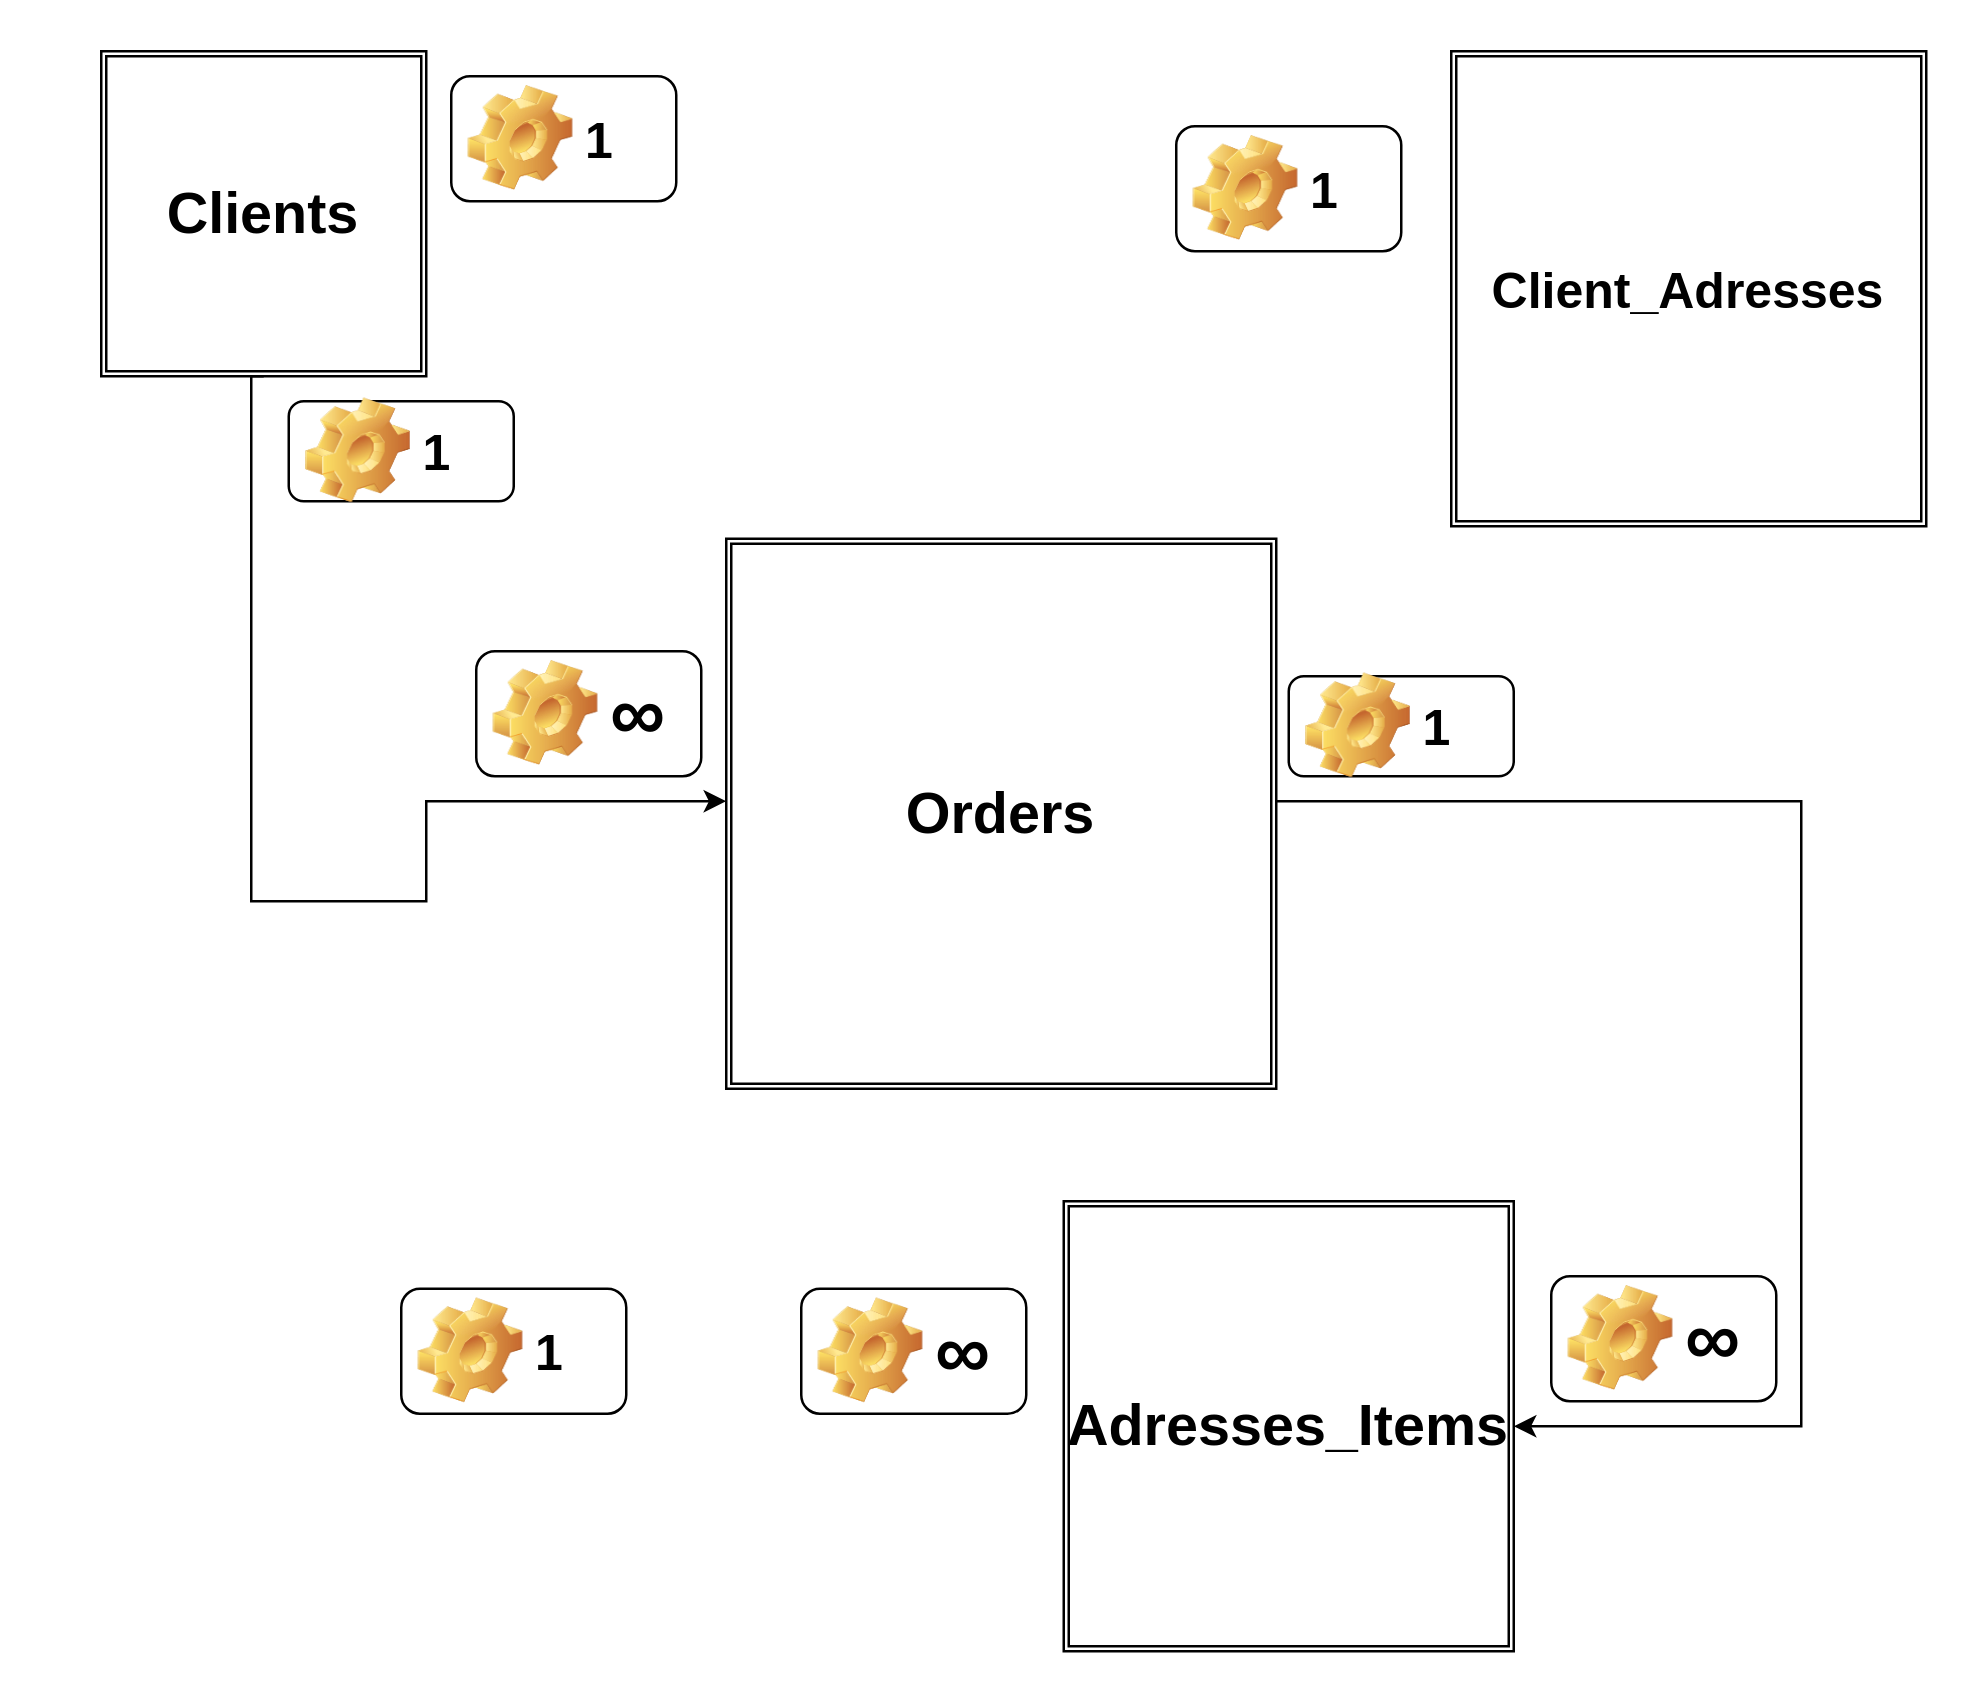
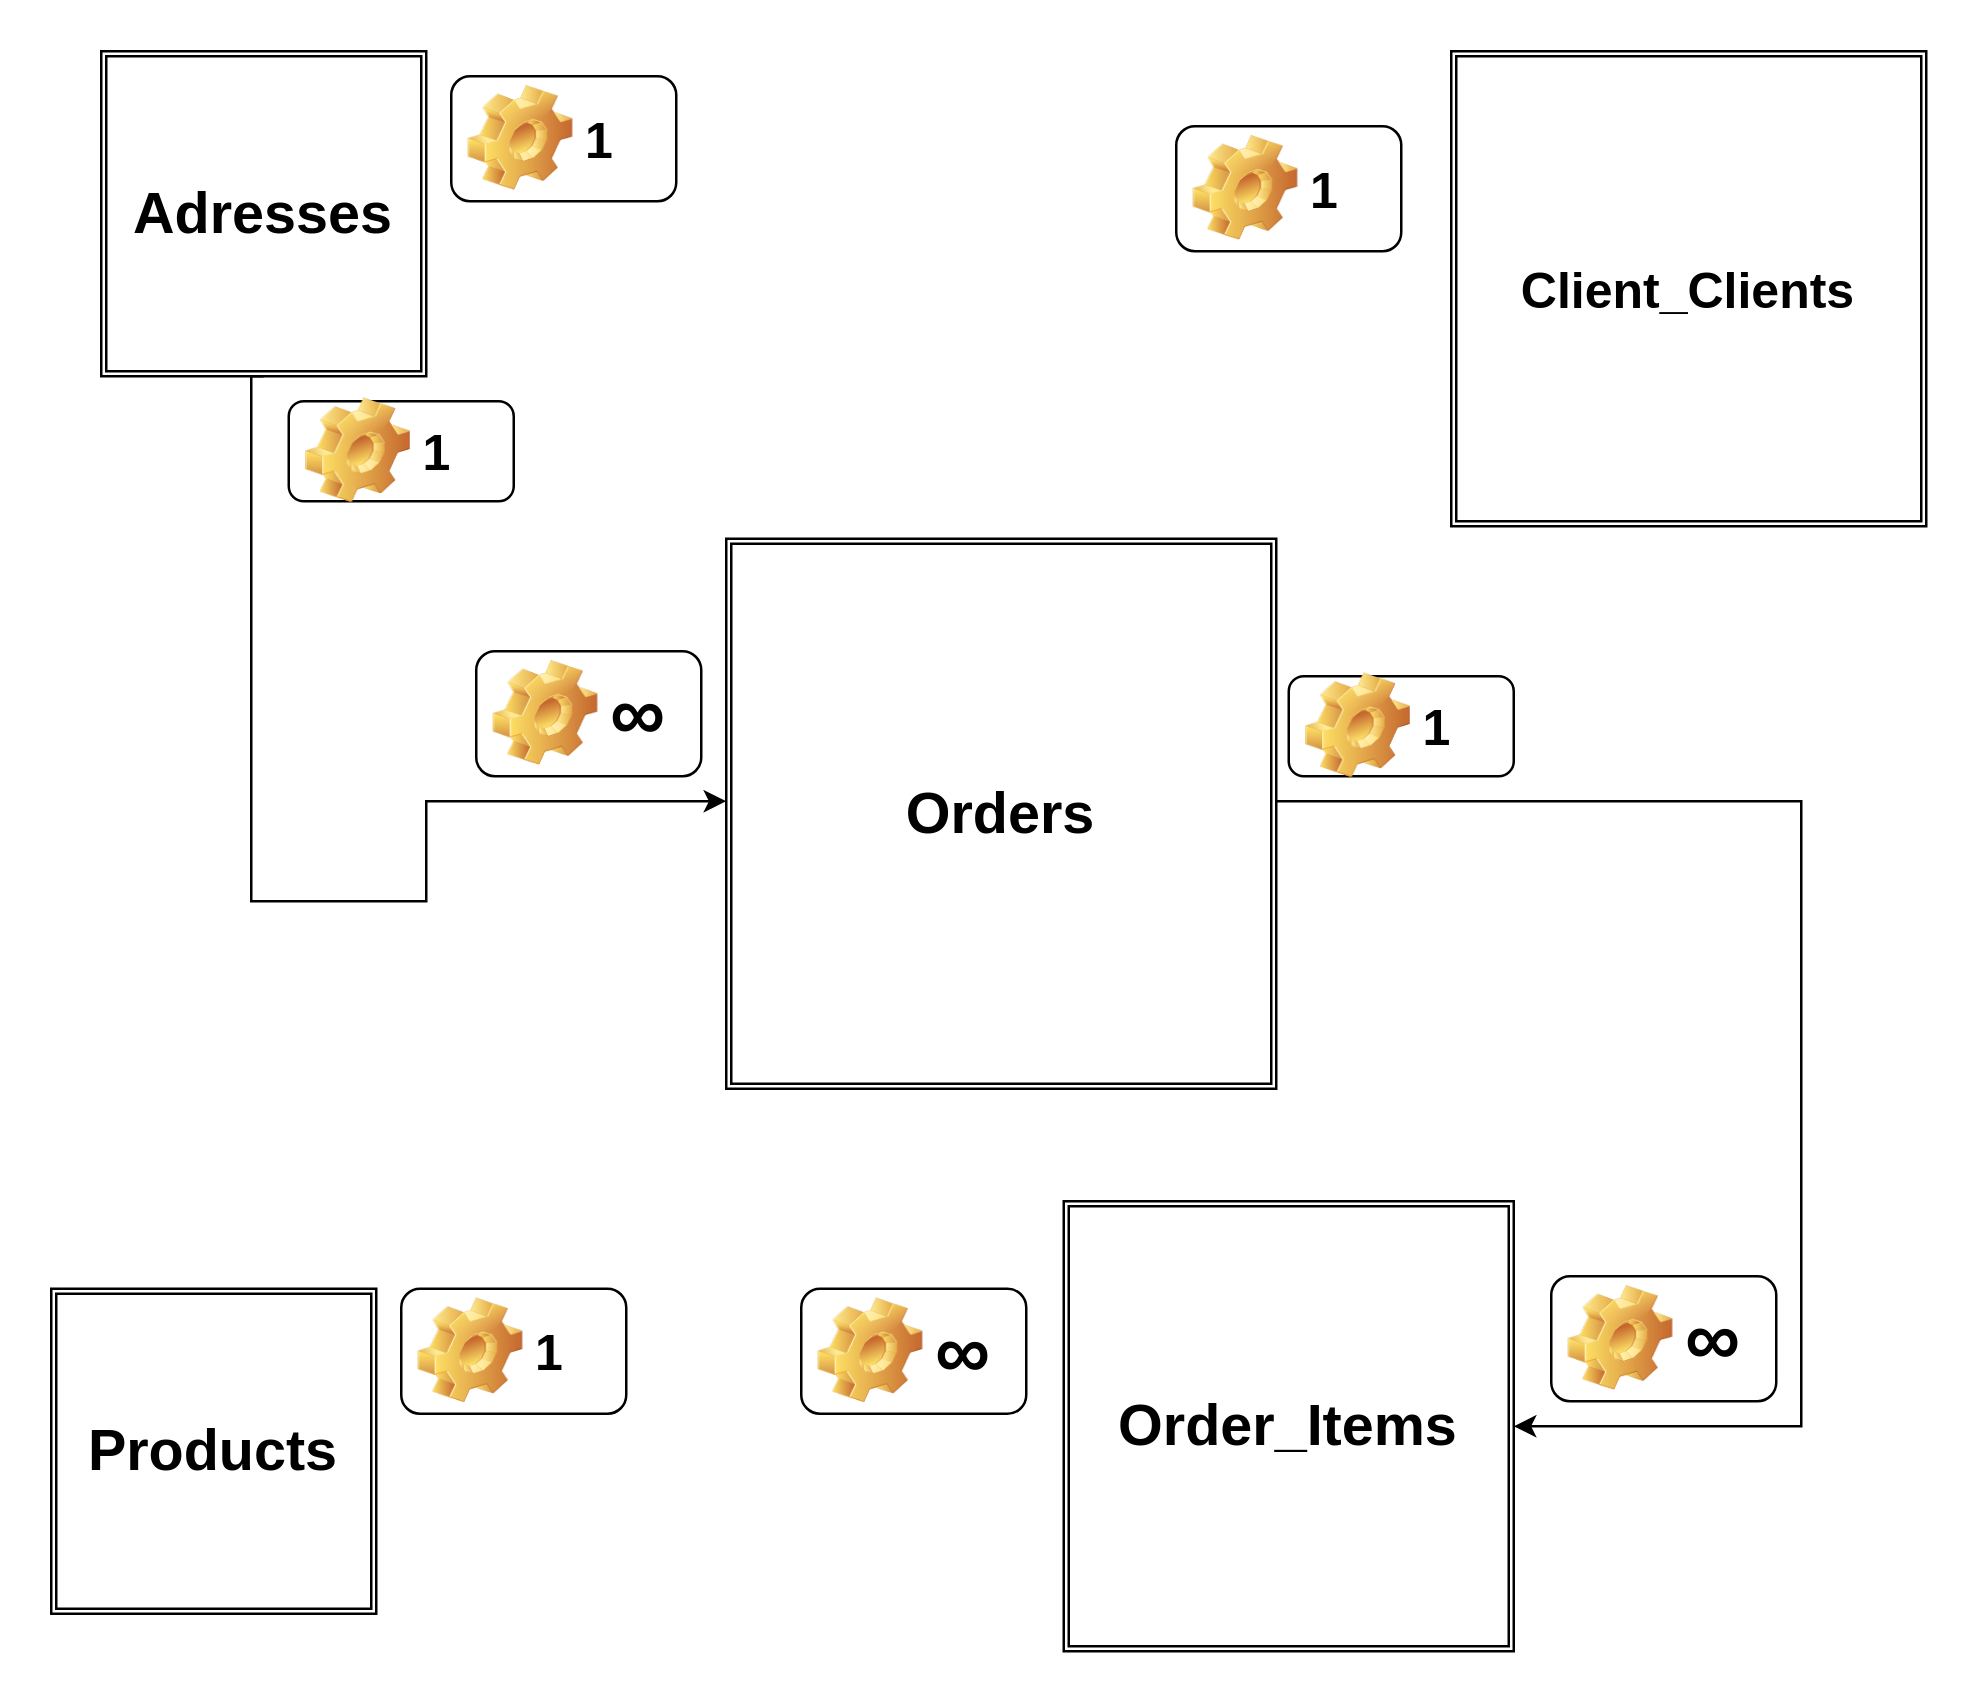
- <mxCell id="2" value="&lt;font style=&quot;font-size: 23px;&quot;&gt;&lt;b&gt;Clients&lt;/b&gt;&lt;/font&gt;" style="shape=ext;double=1;whiteSpace=wrap;html=1;aspect=fixed;" vertex="1" parent="1"><mxGeometry x="40" y="20" width="130" height="130" as="geometry" /></mxCell>
+ <mxCell id="2" value="&lt;font style=&quot;font-size: 23px;&quot;&gt;&lt;b&gt;Adresses&lt;/b&gt;&lt;/font&gt;" style="shape=ext;double=1;whiteSpace=wrap;html=1;aspect=fixed;" vertex="1" parent="1"><mxGeometry x="40" y="20" width="130" height="130" as="geometry" /></mxCell>
- <mxCell id="3" value="&lt;font style=&quot;font-size: 20px;&quot;&gt;&lt;b&gt;Client_Adresses&lt;/b&gt;&lt;/font&gt;" style="shape=ext;double=1;whiteSpace=wrap;html=1;aspect=fixed;" vertex="1" parent="1"><mxGeometry x="580" y="20" width="190" height="190" as="geometry" /></mxCell>
+ <mxCell id="3" value="&lt;font style=&quot;font-size: 20px;&quot;&gt;&lt;b&gt;Client_Clients&lt;/b&gt;&lt;/font&gt;" style="shape=ext;double=1;whiteSpace=wrap;html=1;aspect=fixed;" vertex="1" parent="1"><mxGeometry x="580" y="20" width="190" height="190" as="geometry" /></mxCell>
- <mxCell id="13" value="&lt;span style=&quot;font-size: 23px;&quot;&gt;&lt;b&gt;Adresses_Items&lt;/b&gt;&lt;/span&gt;" style="shape=ext;double=1;whiteSpace=wrap;html=1;aspect=fixed;" vertex="1" parent="1"><mxGeometry x="425" y="480" width="180" height="180" as="geometry" /></mxCell>
+ <mxCell id="13" value="&lt;span style=&quot;font-size: 23px;&quot;&gt;&lt;b&gt;Order_Items&lt;/b&gt;&lt;/span&gt;" style="shape=ext;double=1;whiteSpace=wrap;html=1;aspect=fixed;" vertex="1" parent="1"><mxGeometry x="425" y="480" width="180" height="180" as="geometry" /></mxCell>
+ <mxCell id="6" value="&lt;span style=&quot;font-size: 23px;&quot;&gt;&lt;b&gt;Products&lt;/b&gt;&lt;/span&gt;" style="shape=ext;double=1;whiteSpace=wrap;html=1;aspect=fixed;" vertex="1" parent="1"><mxGeometry x="20" y="515" width="130" height="130" as="geometry" /></mxCell>
